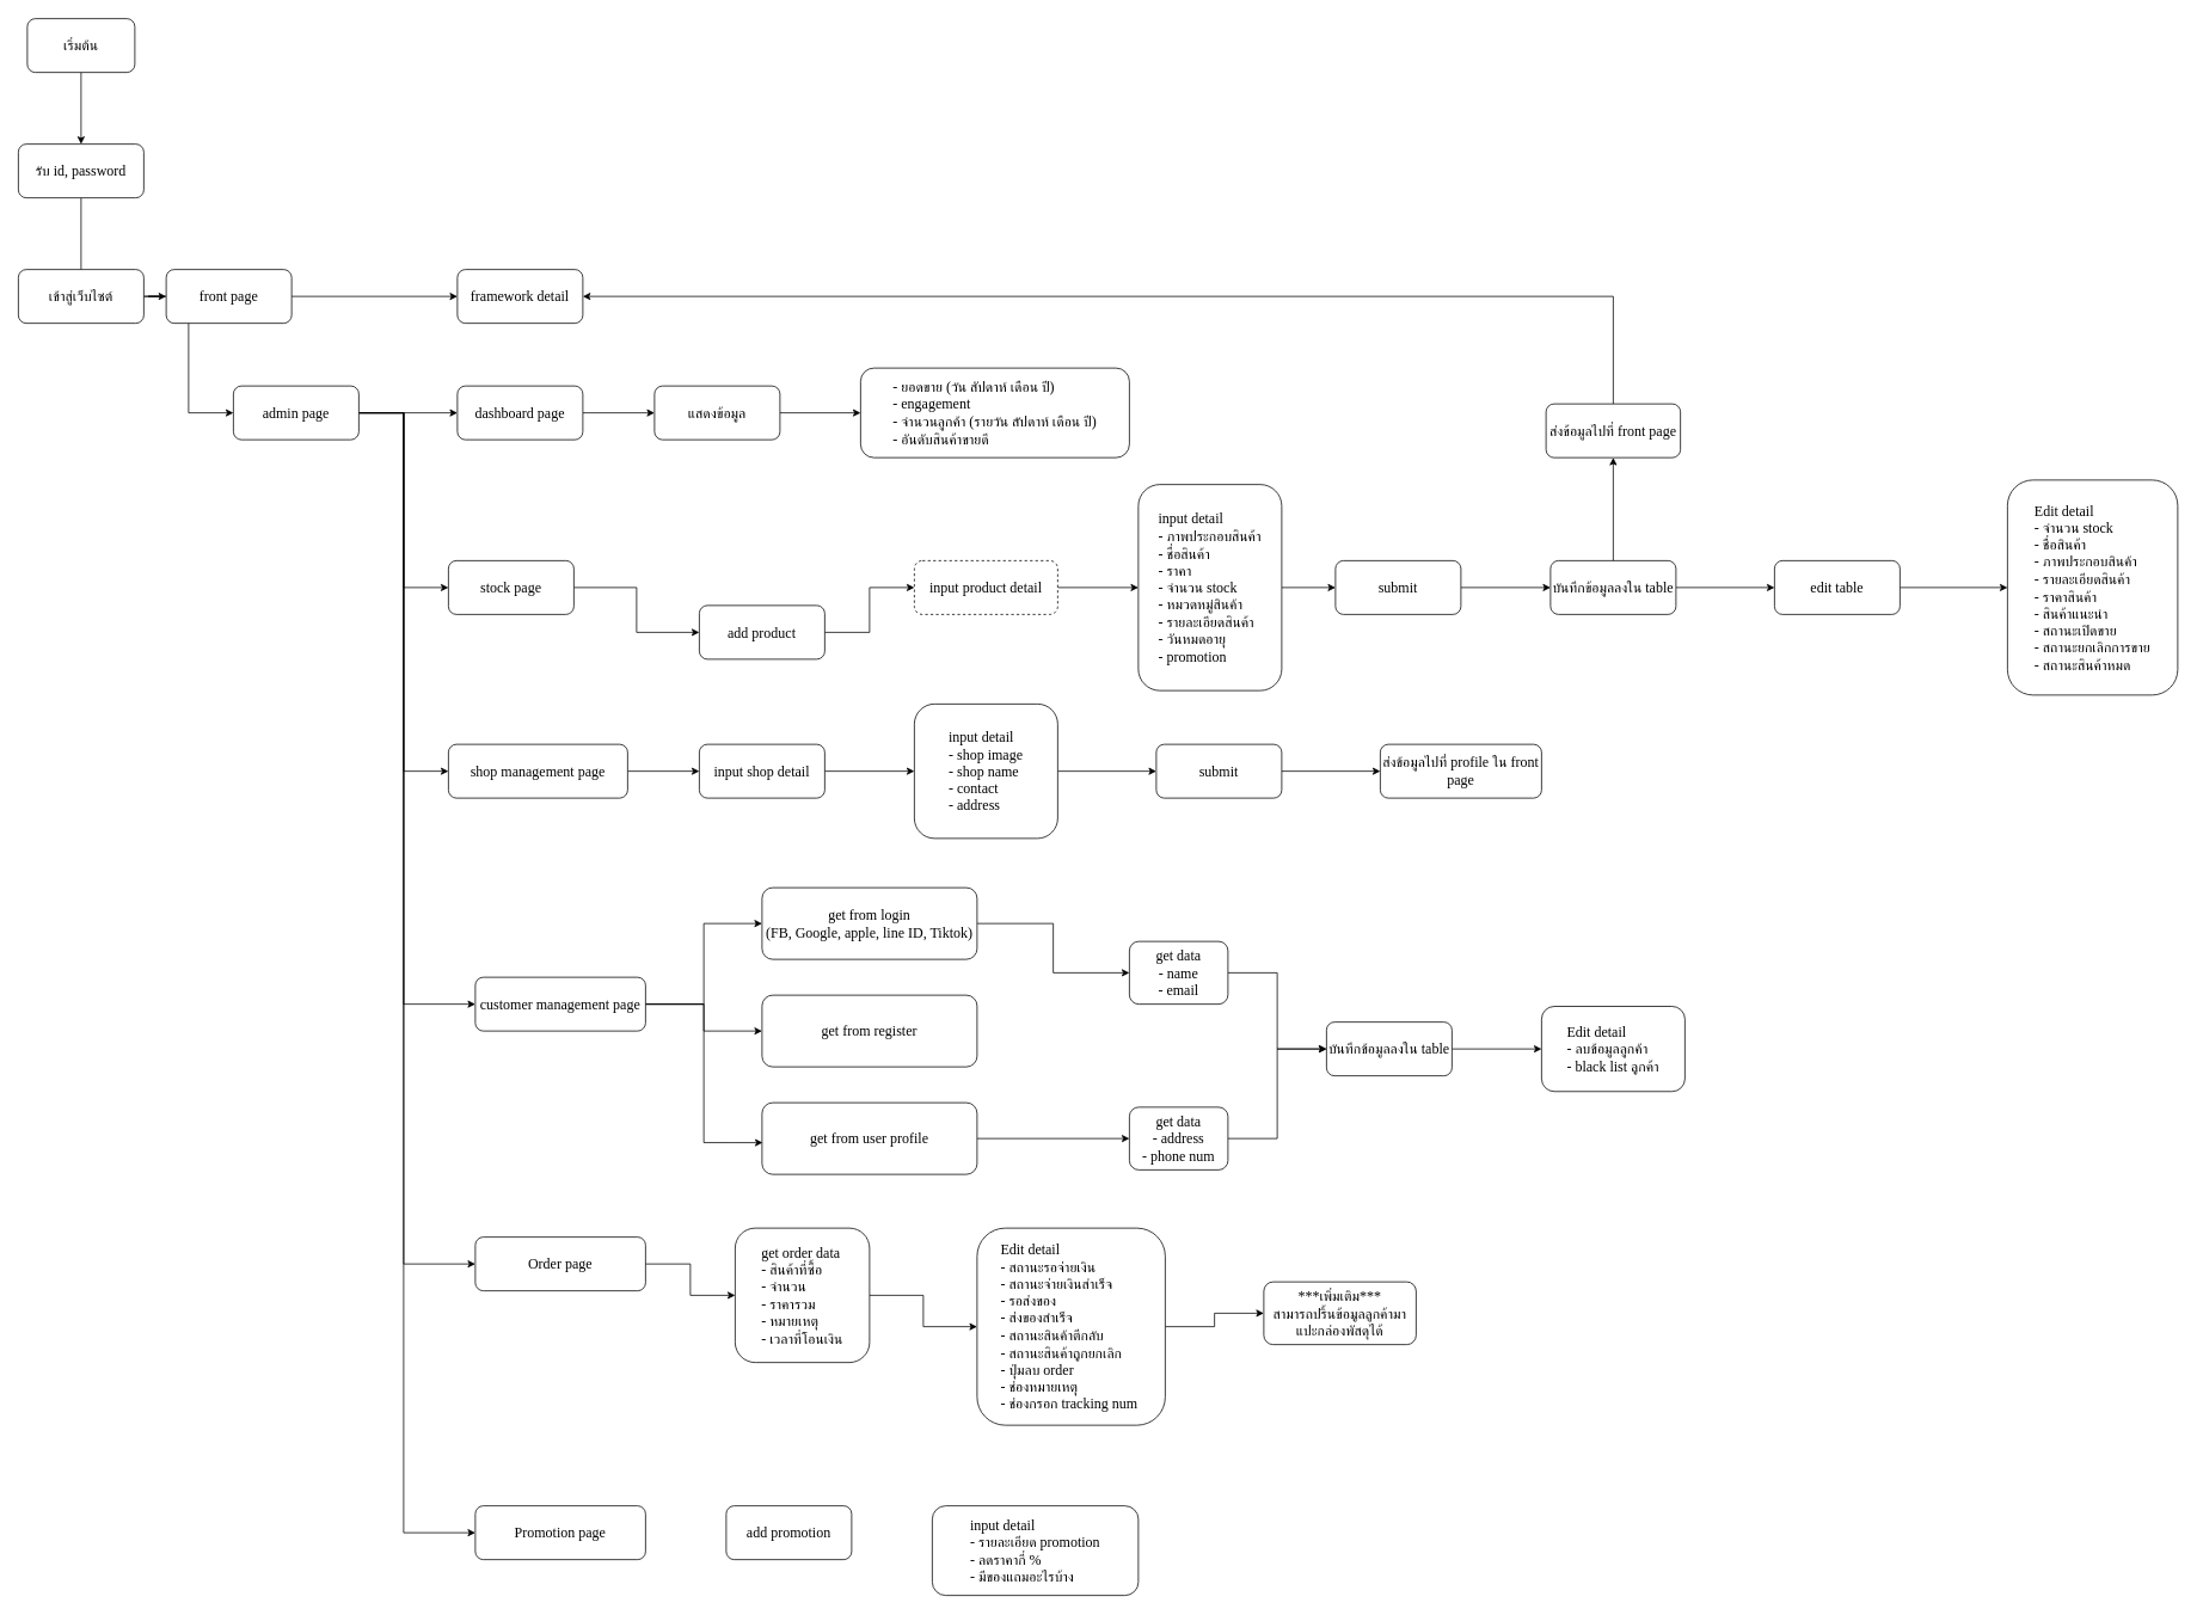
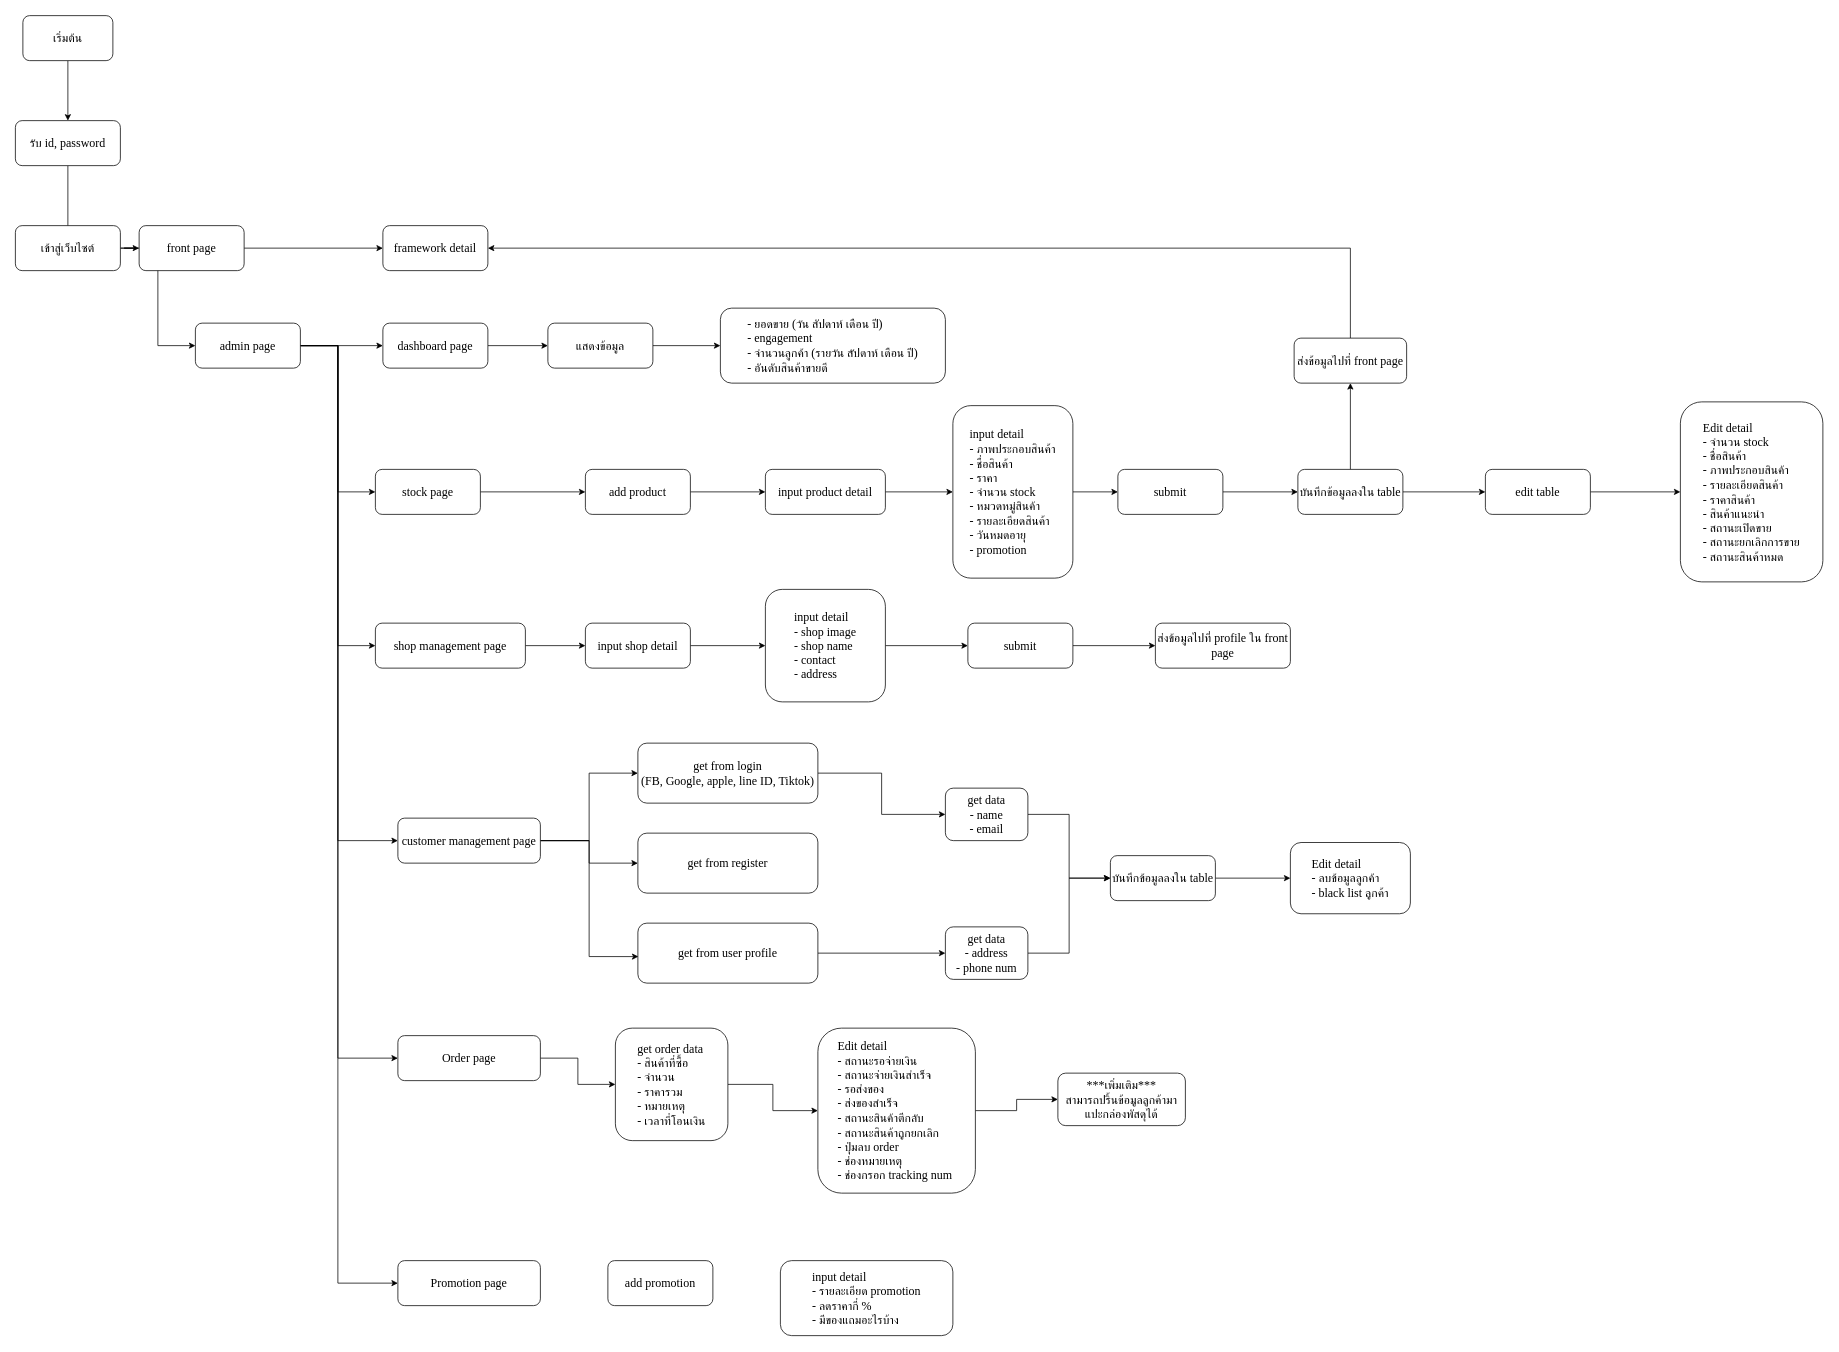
- <mxCell id="26" value="&lt;font face=&quot;Tahoma&quot;&gt;&lt;span style=&quot;font-size: 16px;&quot;&gt;input product detail&lt;/span&gt;&lt;/font&gt;" style="rounded=1;whiteSpace=wrap;html=1;dashed=1;" vertex="1" parent="1"><mxGeometry x="1020" y="625" width="160" height="60" as="geometry" /></mxCell>
+ <mxCell id="26" value="&lt;font face=&quot;Tahoma&quot;&gt;&lt;span style=&quot;font-size: 16px;&quot;&gt;input product detail&lt;/span&gt;&lt;/font&gt;" style="rounded=1;whiteSpace=wrap;html=1;" vertex="1" parent="1"><mxGeometry x="1020" y="625" width="160" height="60" as="geometry" /></mxCell>
- <mxCell id="24" value="&lt;font face=&quot;Tahoma&quot;&gt;&lt;span style=&quot;font-size: 16px;&quot;&gt;add product&lt;/span&gt;&lt;/font&gt;" style="rounded=1;whiteSpace=wrap;html=1;" vertex="1" parent="1"><mxGeometry x="780" y="675" width="140" height="60" as="geometry" /></mxCell>
+ <mxCell id="24" value="&lt;font face=&quot;Tahoma&quot;&gt;&lt;span style=&quot;font-size: 16px;&quot;&gt;add product&lt;/span&gt;&lt;/font&gt;" style="rounded=1;whiteSpace=wrap;html=1;" vertex="1" parent="1"><mxGeometry x="780" y="625" width="140" height="60" as="geometry" /></mxCell>
